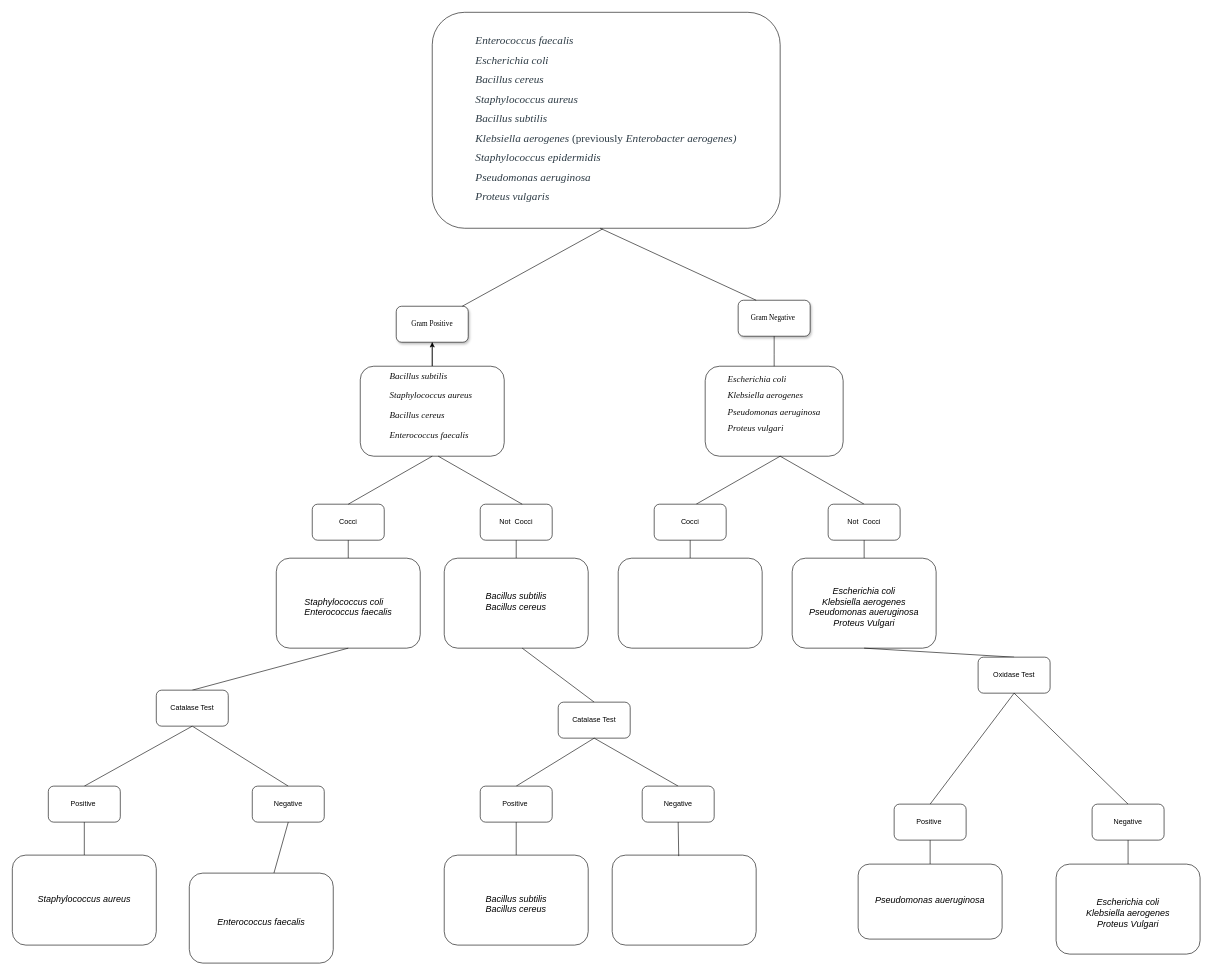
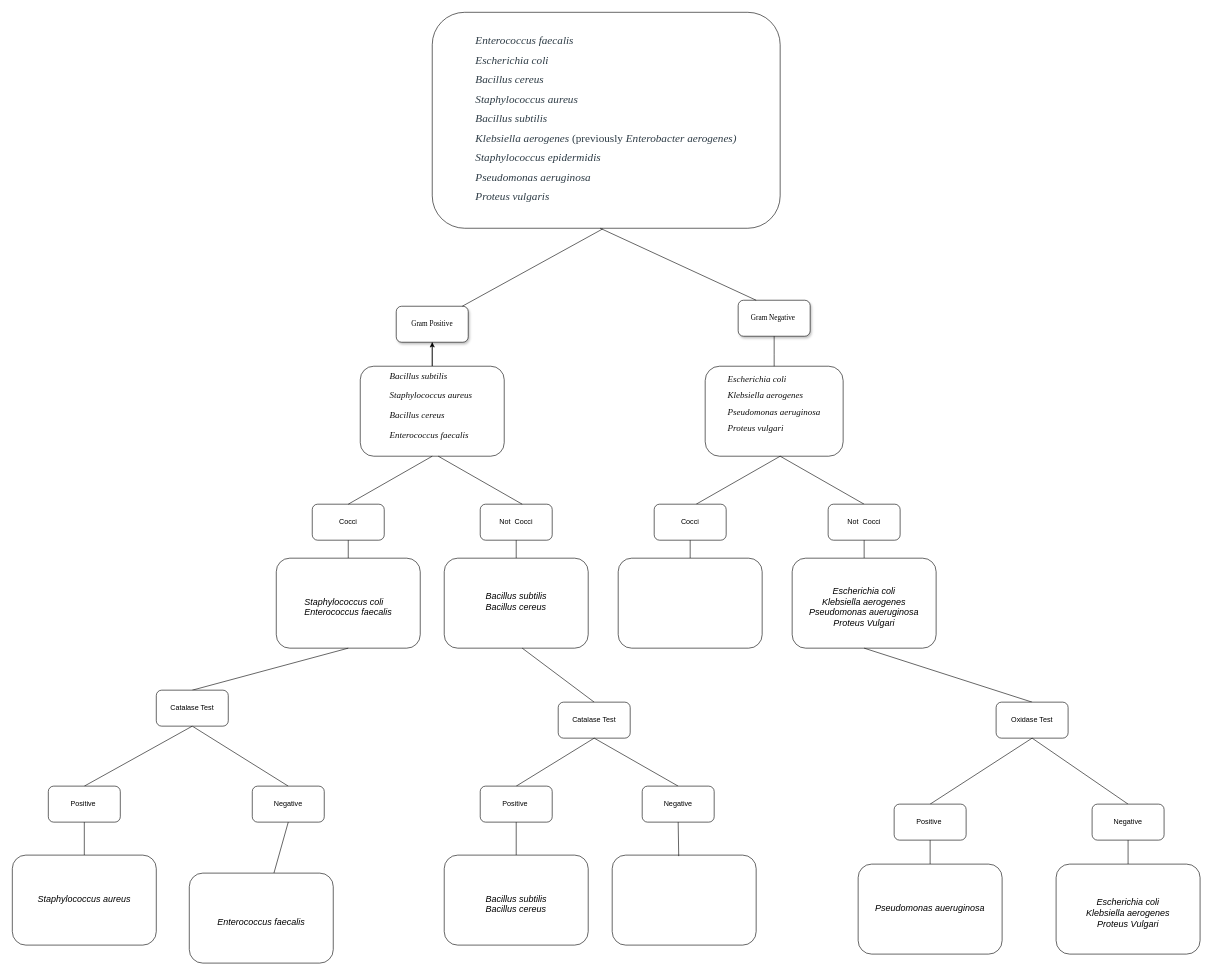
- <mxCell id="37" value="Oxidase Test" style="rounded=1;whiteSpace=wrap;html=1;" vertex="1" parent="1"><mxGeometry x="1630" y="1095" width="120" height="60" as="geometry" /></mxCell>
+ <mxCell id="37" value="Oxidase Test" style="rounded=1;whiteSpace=wrap;html=1;" vertex="1" parent="1"><mxGeometry x="1660" y="1170" width="120" height="60" as="geometry" /></mxCell>
- <mxCell id="45" value="&lt;p style=&quot;line-height: 1.38; margin-top: 0pt; margin-bottom: 5pt;&quot; dir=&quot;ltr&quot;&gt;&lt;/p&gt;&lt;p style=&quot;line-height: 1.38; margin-top: 0pt; margin-bottom: 5pt;&quot; dir=&quot;ltr&quot;&gt;&lt;/p&gt;&lt;p style=&quot;line-height: 1.38; margin-top: 0pt; margin-bottom: 5pt;&quot; dir=&quot;ltr&quot;&gt;&lt;/p&gt;&lt;p style=&quot;line-height: 1.38; margin-top: 0pt; margin-bottom: 5pt;&quot; dir=&quot;ltr&quot;&gt;&lt;/p&gt;&lt;p style=&quot;line-height: 1.38; margin-top: 0pt; margin-bottom: 5pt;&quot; dir=&quot;ltr&quot;&gt;&lt;/p&gt;&lt;p style=&quot;line-height: 1.38; margin-top: 0pt; margin-bottom: 5pt;&quot; dir=&quot;ltr&quot;&gt;&lt;/p&gt;&lt;p style=&quot;line-height: 1.38; margin-top: 0pt; margin-bottom: 5pt;&quot; dir=&quot;ltr&quot;&gt;&lt;/p&gt;&lt;p style=&quot;line-height: 1.38; margin-top: 0pt; margin-bottom: 5pt;&quot; dir=&quot;ltr&quot;&gt;&lt;/p&gt;&lt;p style=&quot;line-height: 1.38; margin-top: 0pt; margin-bottom: 5pt;&quot; dir=&quot;ltr&quot;&gt;&lt;/p&gt;&lt;p&gt;&lt;/p&gt;&lt;div style=&quot;font-size: 15px;&quot;&gt;&lt;i&gt;&lt;span style=&quot;text-align: start;&quot; id=&quot;docs-internal-guid-235c9550-7fff-6ed0-1810-5bcf73deaa49&quot;&gt;&lt;/span&gt;&lt;/i&gt;&lt;div style=&quot;text-align: left;&quot;&gt;&lt;p style=&quot;font-size: 15px; line-height: 1.38; margin-top: 0pt; margin-bottom: 5pt;&quot; dir=&quot;ltr&quot;&gt;&lt;/p&gt;&lt;p style=&quot;font-size: 15px; line-height: 1.38; margin-top: 0pt; margin-bottom: 5pt;&quot; dir=&quot;ltr&quot;&gt;&lt;/p&gt;&lt;p style=&quot;font-size: 15px; line-height: 1.38; margin-top: 0pt; margin-bottom: 5pt;&quot; dir=&quot;ltr&quot;&gt;&lt;/p&gt;&lt;p style=&quot;font-size: 15px; line-height: 1.38; margin-top: 0pt; margin-bottom: 5pt;&quot; dir=&quot;ltr&quot;&gt;&lt;/p&gt;&lt;p style=&quot;font-size: 15px; line-height: 1.38; margin-top: 0pt; margin-bottom: 5pt;&quot; dir=&quot;ltr&quot;&gt;&lt;/p&gt;&lt;p style=&quot;font-size: 15px; line-height: 1.38; margin-top: 0pt; margin-bottom: 5pt;&quot; dir=&quot;ltr&quot;&gt;&lt;/p&gt;&lt;p style=&quot;font-size: 15px; line-height: 1.38; margin-top: 0pt; margin-bottom: 5pt;&quot; dir=&quot;ltr&quot;&gt;&lt;/p&gt;&lt;p style=&quot;font-size: 15px; line-height: 1.38; margin-top: 0pt; margin-bottom: 5pt;&quot; dir=&quot;ltr&quot;&gt;&lt;/p&gt;&lt;p style=&quot;font-size: 15px; line-height: 1.38; margin-top: 0pt; margin-bottom: 5pt;&quot; dir=&quot;ltr&quot;&gt;&lt;/p&gt;&lt;p style=&quot;font-size: 15px; line-height: 1.38; margin-top: 0pt; margin-bottom: 5pt;&quot; dir=&quot;ltr&quot;&gt;&lt;/p&gt;&lt;/div&gt;&lt;div style=&quot;text-align: left;&quot;&gt;&lt;div style=&quot;border-color: var(--border-color); text-align: center;&quot;&gt;&lt;div style=&quot;border-color: var(--border-color);&quot;&gt;&lt;i style=&quot;border-color: var(--border-color);&quot;&gt;Pseudomonas aueruginosa&lt;br style=&quot;border-color: var(--border-color);&quot;&gt;&lt;/i&gt;&lt;/div&gt;&lt;div&gt;&lt;i style=&quot;border-color: var(--border-color);&quot;&gt;&lt;span style=&quot;border-color: var(--border-color); font-size: 15px;&quot;&gt;&lt;br&gt;&lt;/span&gt;&lt;/i&gt;&lt;/div&gt;&lt;/div&gt;&lt;/div&gt;&lt;/div&gt;" style="rounded=1;whiteSpace=wrap;html=1;" vertex="1" parent="1"><mxGeometry x="1430" y="1440" width="240" height="125" as="geometry" /></mxCell>
+ <mxCell id="45" value="&lt;p style=&quot;line-height: 1.38; margin-top: 0pt; margin-bottom: 5pt;&quot; dir=&quot;ltr&quot;&gt;&lt;/p&gt;&lt;p style=&quot;line-height: 1.38; margin-top: 0pt; margin-bottom: 5pt;&quot; dir=&quot;ltr&quot;&gt;&lt;/p&gt;&lt;p style=&quot;line-height: 1.38; margin-top: 0pt; margin-bottom: 5pt;&quot; dir=&quot;ltr&quot;&gt;&lt;/p&gt;&lt;p style=&quot;line-height: 1.38; margin-top: 0pt; margin-bottom: 5pt;&quot; dir=&quot;ltr&quot;&gt;&lt;/p&gt;&lt;p style=&quot;line-height: 1.38; margin-top: 0pt; margin-bottom: 5pt;&quot; dir=&quot;ltr&quot;&gt;&lt;/p&gt;&lt;p style=&quot;line-height: 1.38; margin-top: 0pt; margin-bottom: 5pt;&quot; dir=&quot;ltr&quot;&gt;&lt;/p&gt;&lt;p style=&quot;line-height: 1.38; margin-top: 0pt; margin-bottom: 5pt;&quot; dir=&quot;ltr&quot;&gt;&lt;/p&gt;&lt;p style=&quot;line-height: 1.38; margin-top: 0pt; margin-bottom: 5pt;&quot; dir=&quot;ltr&quot;&gt;&lt;/p&gt;&lt;p style=&quot;line-height: 1.38; margin-top: 0pt; margin-bottom: 5pt;&quot; dir=&quot;ltr&quot;&gt;&lt;/p&gt;&lt;p&gt;&lt;/p&gt;&lt;div style=&quot;font-size: 15px;&quot;&gt;&lt;i&gt;&lt;span style=&quot;text-align: start;&quot; id=&quot;docs-internal-guid-235c9550-7fff-6ed0-1810-5bcf73deaa49&quot;&gt;&lt;/span&gt;&lt;/i&gt;&lt;div style=&quot;text-align: left;&quot;&gt;&lt;p style=&quot;font-size: 15px; line-height: 1.38; margin-top: 0pt; margin-bottom: 5pt;&quot; dir=&quot;ltr&quot;&gt;&lt;/p&gt;&lt;p style=&quot;font-size: 15px; line-height: 1.38; margin-top: 0pt; margin-bottom: 5pt;&quot; dir=&quot;ltr&quot;&gt;&lt;/p&gt;&lt;p style=&quot;font-size: 15px; line-height: 1.38; margin-top: 0pt; margin-bottom: 5pt;&quot; dir=&quot;ltr&quot;&gt;&lt;/p&gt;&lt;p style=&quot;font-size: 15px; line-height: 1.38; margin-top: 0pt; margin-bottom: 5pt;&quot; dir=&quot;ltr&quot;&gt;&lt;/p&gt;&lt;p style=&quot;font-size: 15px; line-height: 1.38; margin-top: 0pt; margin-bottom: 5pt;&quot; dir=&quot;ltr&quot;&gt;&lt;/p&gt;&lt;p style=&quot;font-size: 15px; line-height: 1.38; margin-top: 0pt; margin-bottom: 5pt;&quot; dir=&quot;ltr&quot;&gt;&lt;/p&gt;&lt;p style=&quot;font-size: 15px; line-height: 1.38; margin-top: 0pt; margin-bottom: 5pt;&quot; dir=&quot;ltr&quot;&gt;&lt;/p&gt;&lt;p style=&quot;font-size: 15px; line-height: 1.38; margin-top: 0pt; margin-bottom: 5pt;&quot; dir=&quot;ltr&quot;&gt;&lt;/p&gt;&lt;p style=&quot;font-size: 15px; line-height: 1.38; margin-top: 0pt; margin-bottom: 5pt;&quot; dir=&quot;ltr&quot;&gt;&lt;/p&gt;&lt;p style=&quot;font-size: 15px; line-height: 1.38; margin-top: 0pt; margin-bottom: 5pt;&quot; dir=&quot;ltr&quot;&gt;&lt;/p&gt;&lt;/div&gt;&lt;div style=&quot;text-align: left;&quot;&gt;&lt;div style=&quot;border-color: var(--border-color); text-align: center;&quot;&gt;&lt;div style=&quot;border-color: var(--border-color);&quot;&gt;&lt;i style=&quot;border-color: var(--border-color);&quot;&gt;Pseudomonas aueruginosa&lt;br style=&quot;border-color: var(--border-color);&quot;&gt;&lt;/i&gt;&lt;/div&gt;&lt;div&gt;&lt;i style=&quot;border-color: var(--border-color);&quot;&gt;&lt;span style=&quot;border-color: var(--border-color); font-size: 15px;&quot;&gt;&lt;br&gt;&lt;/span&gt;&lt;/i&gt;&lt;/div&gt;&lt;/div&gt;&lt;/div&gt;&lt;/div&gt;" style="rounded=1;whiteSpace=wrap;html=1;" vertex="1" parent="1"><mxGeometry x="1430" y="1440" width="240" height="150" as="geometry" /></mxCell>
